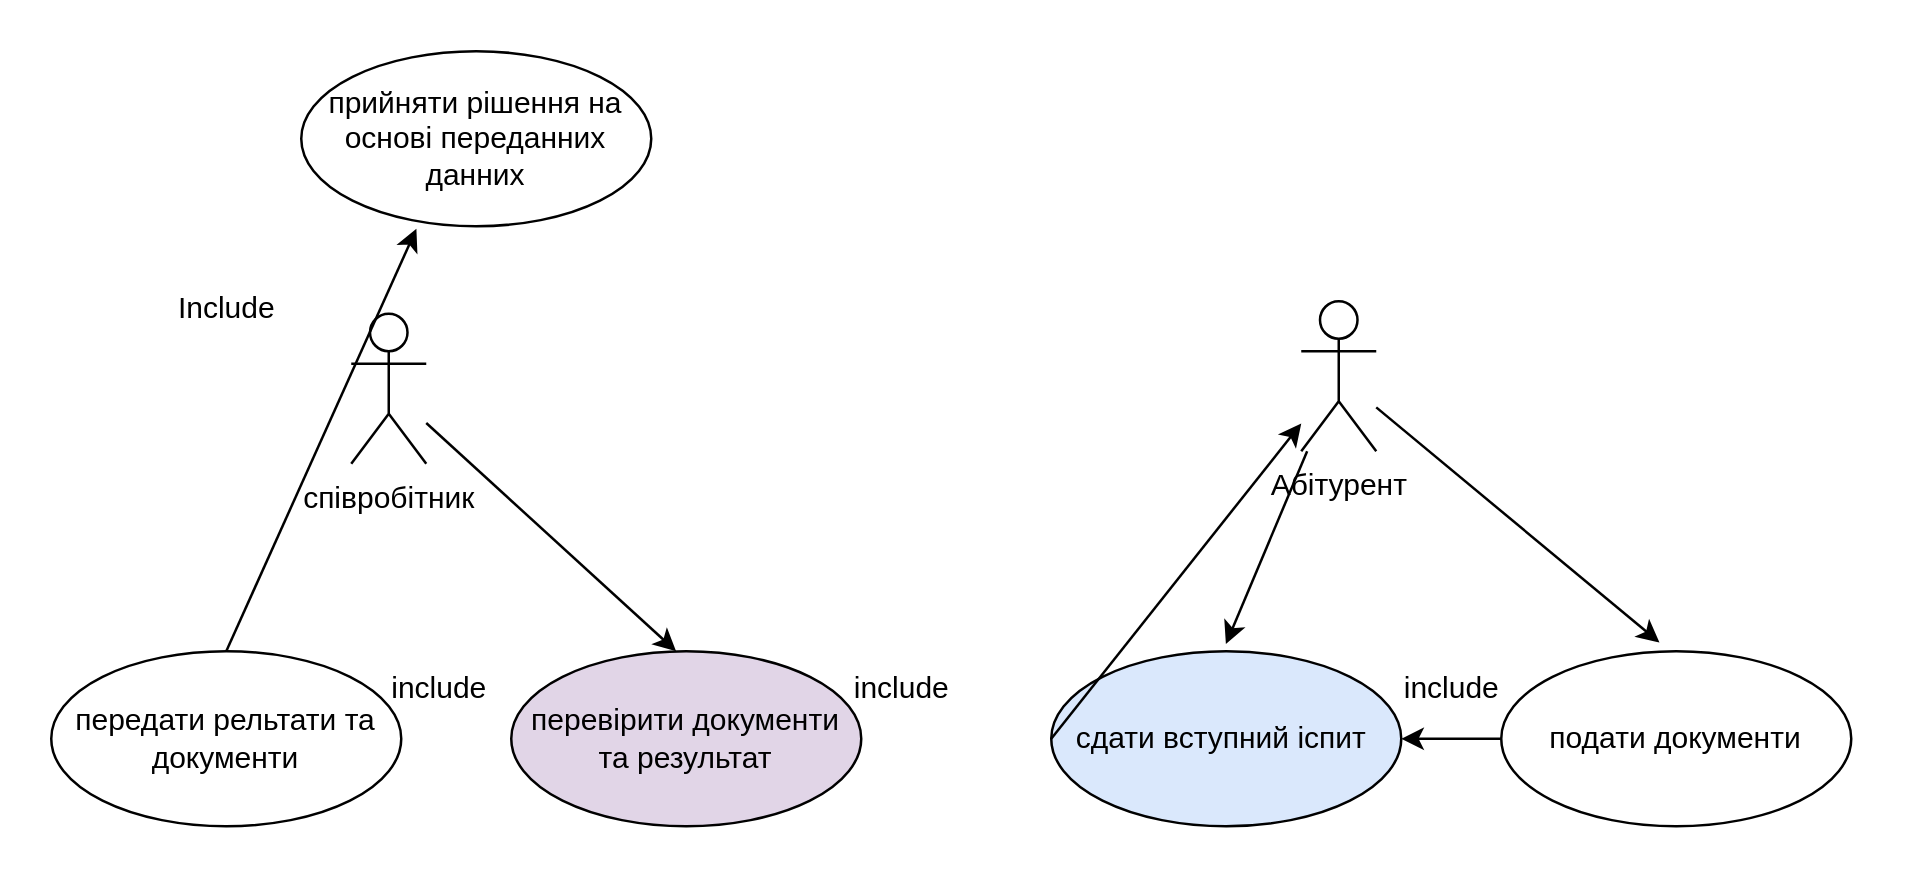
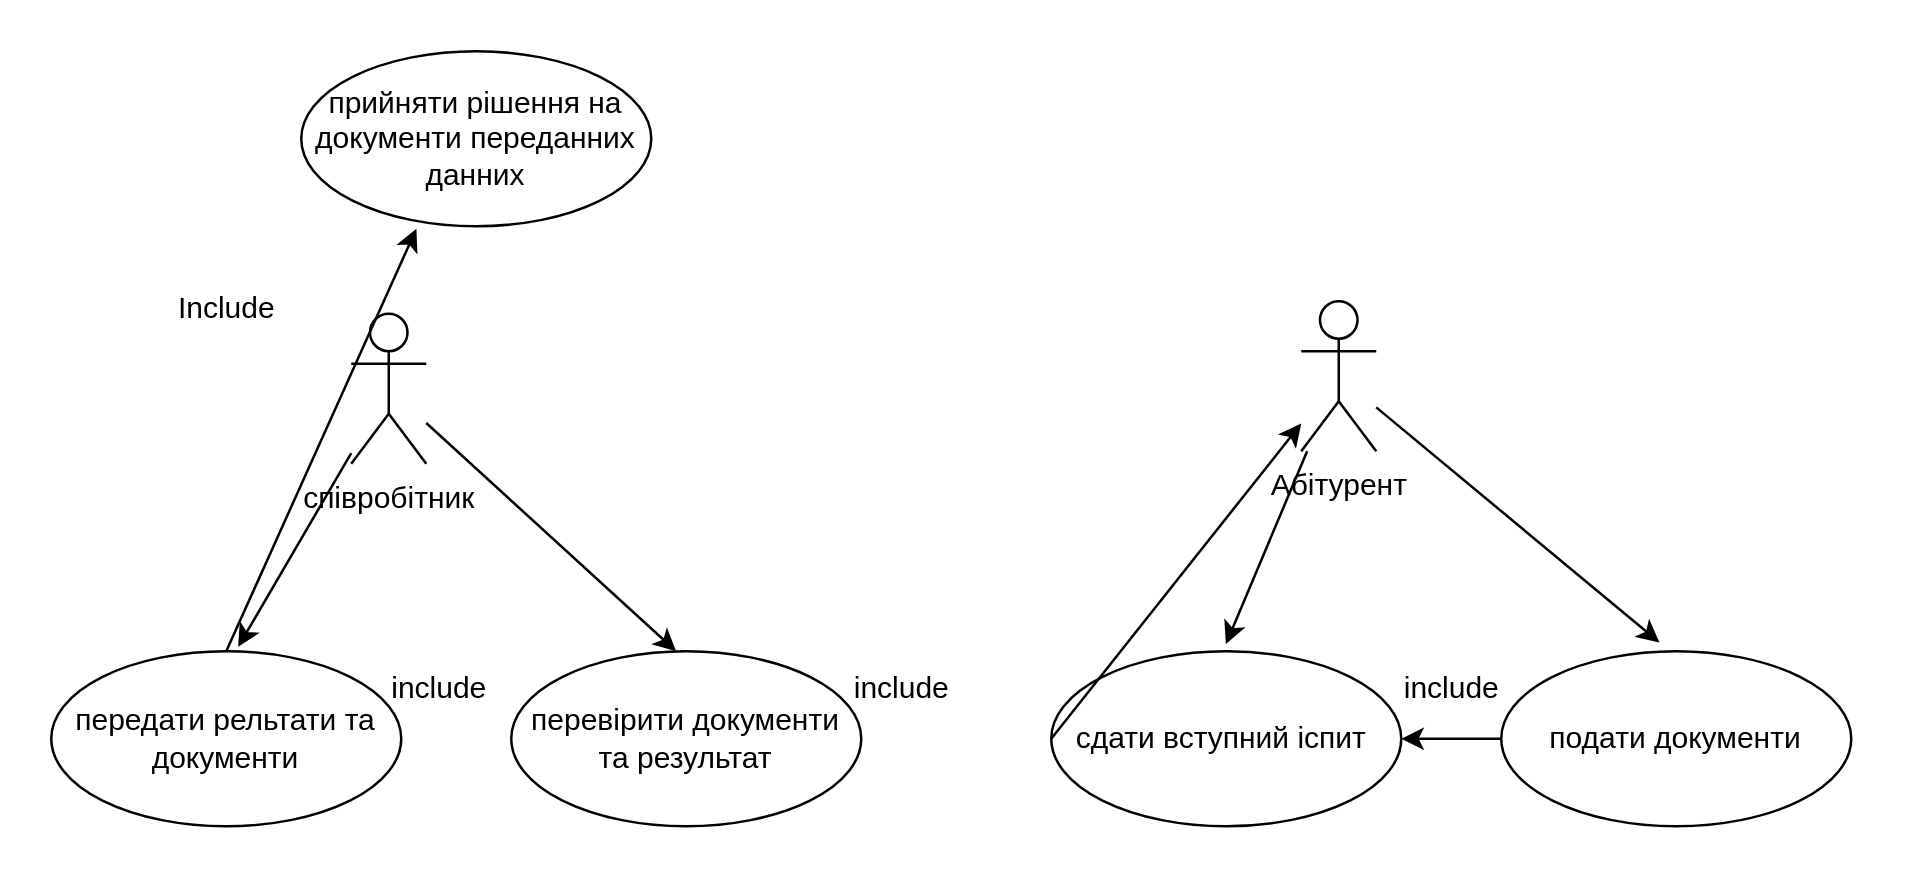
- <mxCell id="11" value="прийняти рiшення на основi переданних данних" style="ellipse;whiteSpace=wrap;html=1;" parent="1" vertex="1"><mxGeometry x="120" y="20" width="140" height="70" as="geometry" /></mxCell>
+ <mxCell id="11" value="прийняти рiшення на документи переданних данних" style="ellipse;whiteSpace=wrap;html=1;" parent="1" vertex="1"><mxGeometry x="120" y="20" width="140" height="70" as="geometry" /></mxCell>
+ <mxCell id="10" value="" style="endArrow=classic;html=1;rounded=0;entryX=0.534;entryY=-0.025;entryDx=0;entryDy=0;entryPerimeter=0;" parent="1" source="3" target="9" edge="1"><mxGeometry width="50" height="50" relative="1" as="geometry"><mxPoint x="90" y="250" as="sourcePoint" /><mxPoint x="140" y="200" as="targetPoint" /></mxGeometry></mxCell>
- <mxCell id="6" value="перевiрити документи та результат" style="ellipse;whiteSpace=wrap;html=1;fillColor=#e1d5e7;" parent="1" vertex="1"><mxGeometry x="204" y="260" width="140" height="70" as="geometry" /></mxCell>
+ <mxCell id="6" value="перевiрити документи та результат" style="ellipse;whiteSpace=wrap;html=1;" parent="1" vertex="1"><mxGeometry x="204" y="260" width="140" height="70" as="geometry" /></mxCell>
- <mxCell id="4" value="сдати вступний iспит&amp;nbsp;" style="ellipse;whiteSpace=wrap;html=1;fillColor=#dae8fc;" parent="1" vertex="1"><mxGeometry x="420" y="260" width="140" height="70" as="geometry" /></mxCell>
+ <mxCell id="4" value="сдати вступний iспит&amp;nbsp;" style="ellipse;whiteSpace=wrap;html=1;" parent="1" vertex="1"><mxGeometry x="420" y="260" width="140" height="70" as="geometry" /></mxCell>
